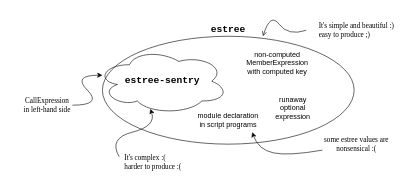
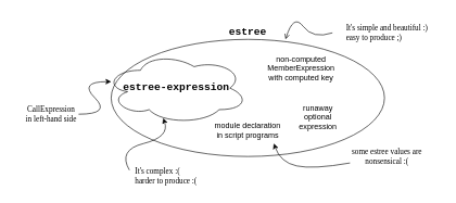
- <mxCell id="3" value="&lt;font size=&quot;1&quot; face=&quot;Courier New&quot;&gt;&lt;b style=&quot;font-size: 16px;&quot;&gt;estree-sentry&lt;/b&gt;&lt;/font&gt;" style="ellipse;shape=cloud;whiteSpace=wrap;html=1;fillColor=none;" vertex="1" parent="1"><mxGeometry x="160" y="80" width="220" height="110" as="geometry" /></mxCell>
+ <mxCell id="3" value="&lt;font size=&quot;1&quot; face=&quot;Courier New&quot;&gt;&lt;b style=&quot;font-size: 16px;&quot;&gt;estree-expression&lt;/b&gt;&lt;/font&gt;" style="ellipse;shape=cloud;whiteSpace=wrap;html=1;fillColor=none;" vertex="1" parent="1"><mxGeometry x="160" y="80" width="220" height="110" as="geometry" /></mxCell>
